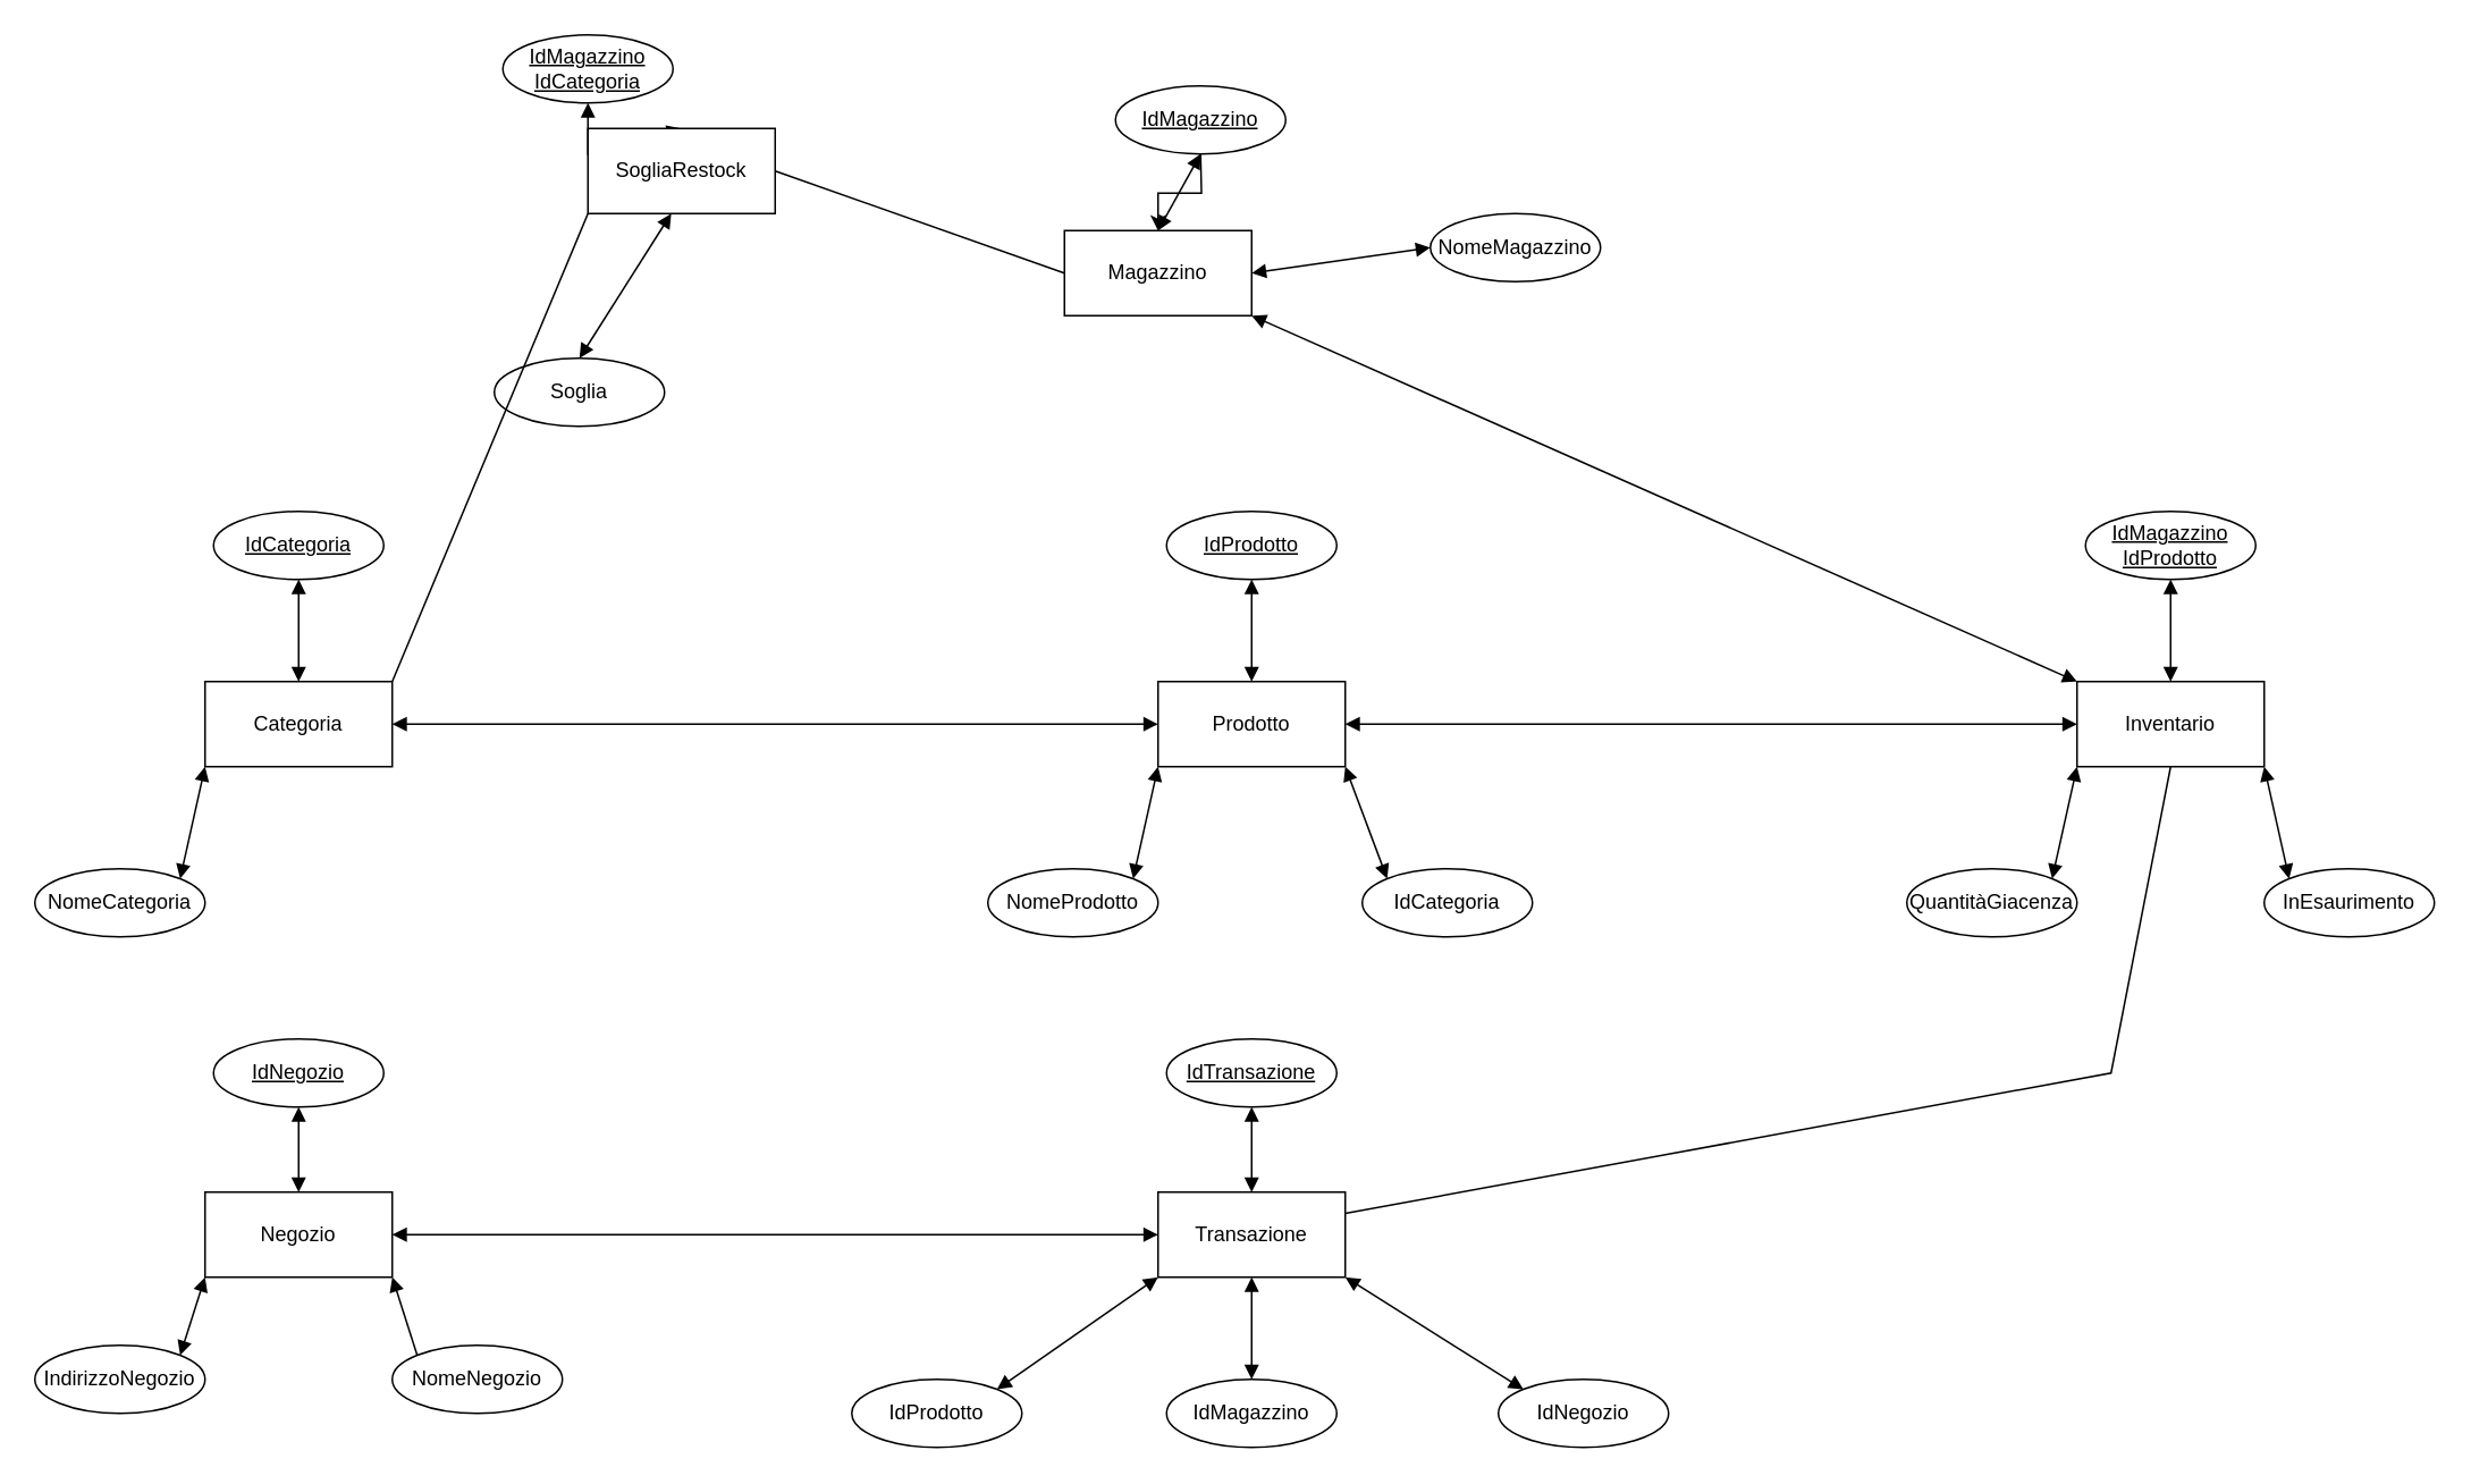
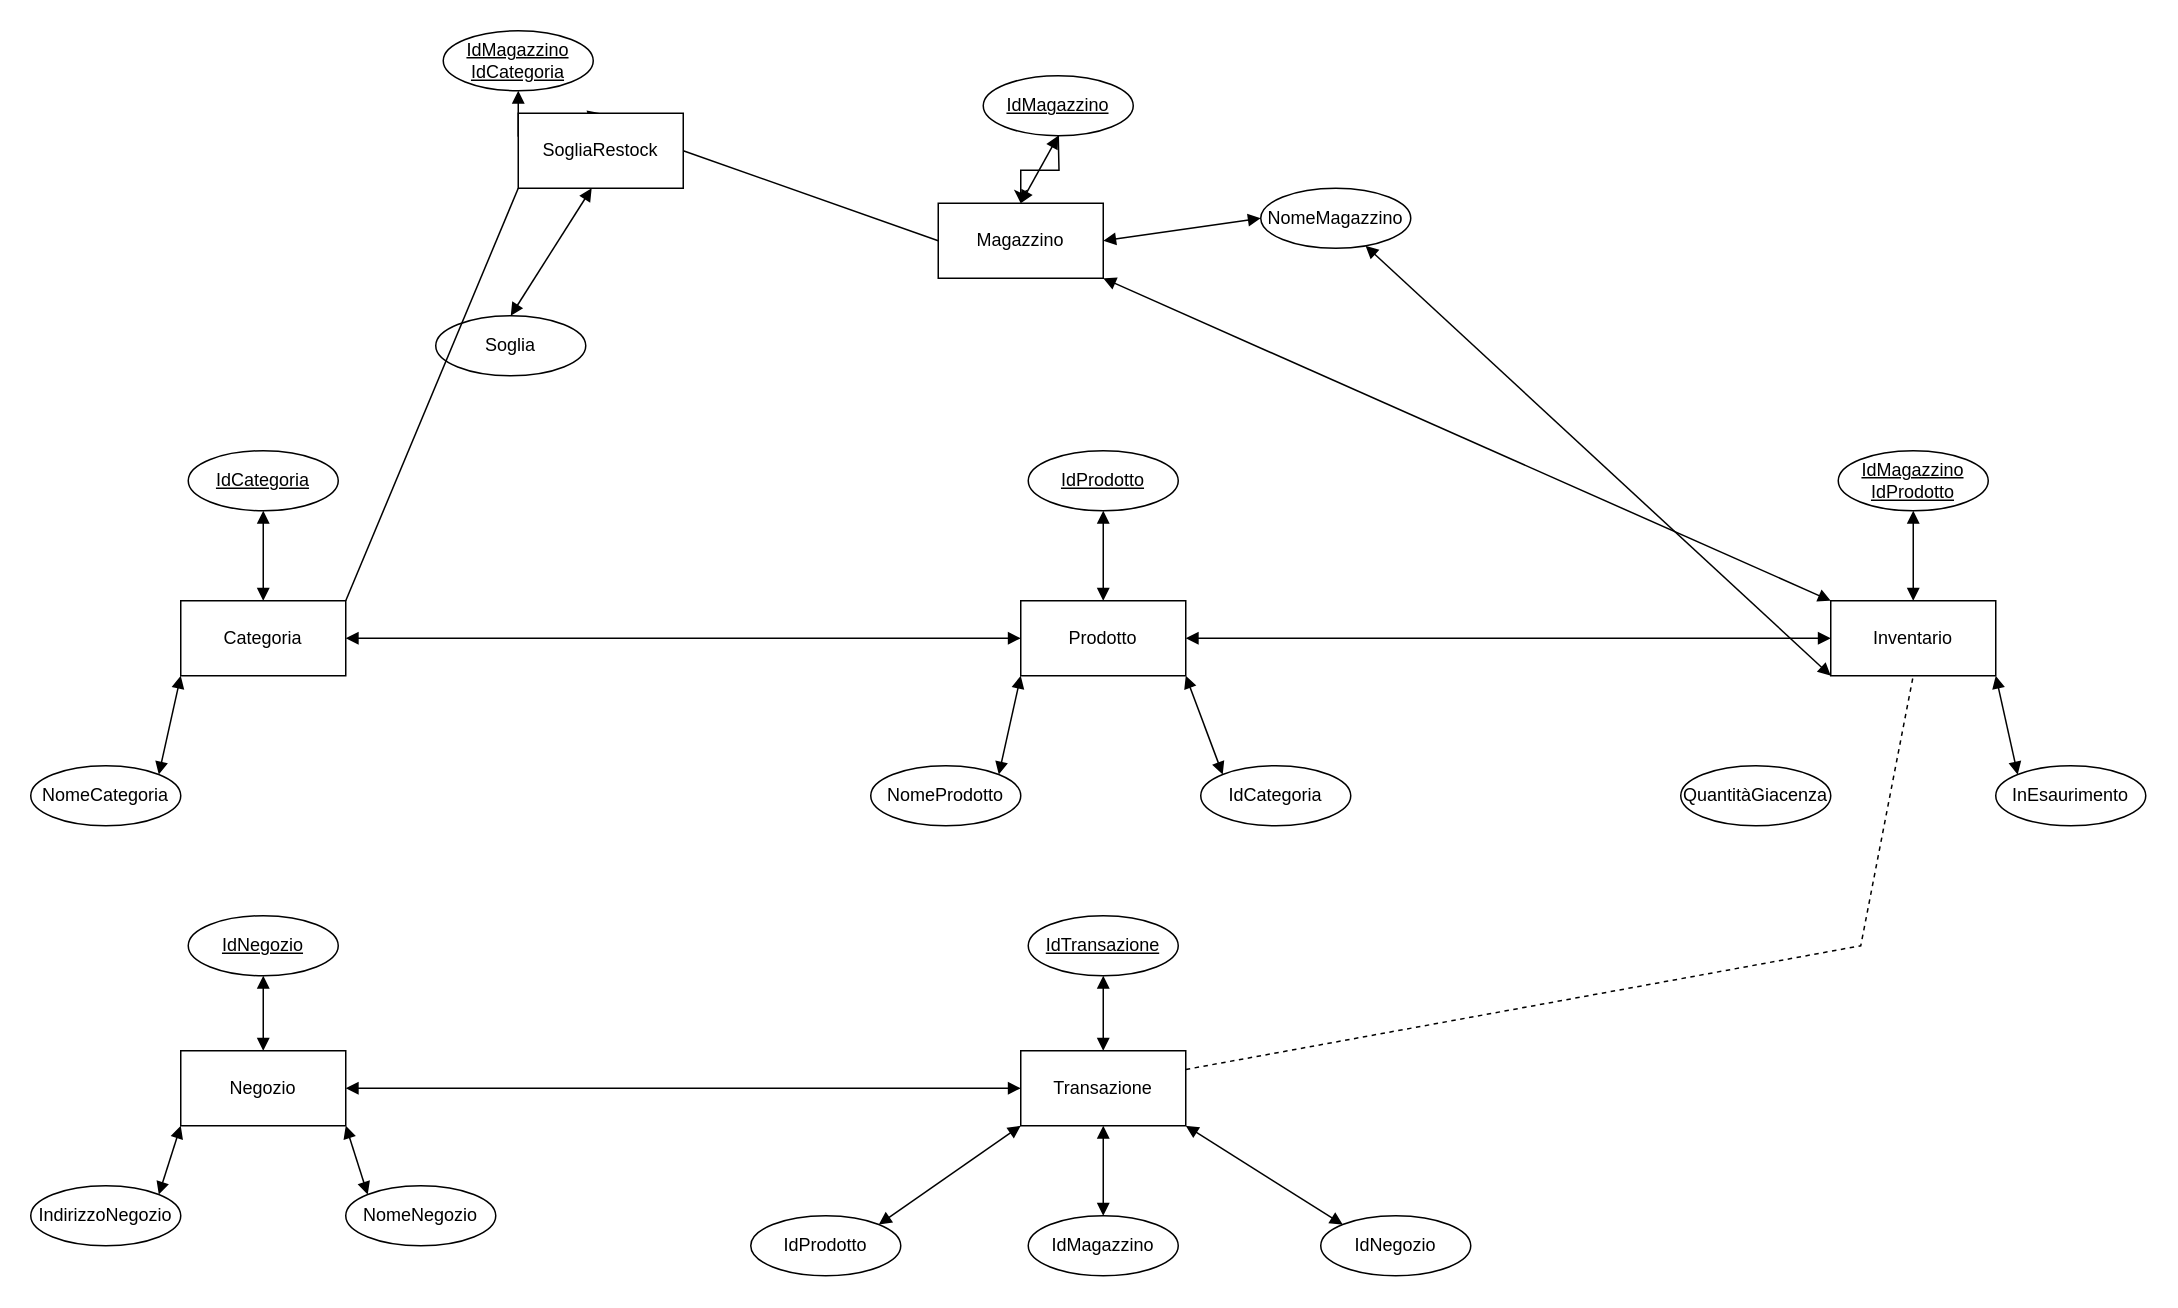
- <mxCell id="38" value="" style="endArrow=block;startArrow=block;endFill=1;startFill=1;html=1;rounded=0;exitX=0;exitY=1;exitDx=0;exitDy=0;entryX=1;entryY=0;entryDx=0;entryDy=0;" edge="1" parent="1" source="3" target="15"><mxGeometry width="160" relative="1" as="geometry"><mxPoint x="1230" y="520" as="sourcePoint" /><mxPoint x="1390" y="520" as="targetPoint" /></mxGeometry></mxCell>
+ <mxCell id="38" value="" style="endArrow=block;startArrow=block;endFill=1;startFill=1;html=1;rounded=0;exitX=0;exitY=1;exitDx=0;exitDy=0;" edge="1" parent="1" source="3" target="18"><mxGeometry width="160" relative="1" as="geometry"><mxPoint x="1230" y="520" as="sourcePoint" /><mxPoint x="1390" y="520" as="targetPoint" /></mxGeometry></mxCell>
- <mxCell id="54" value="" style="endArrow=none;html=1;rounded=0;exitX=1;exitY=0.25;exitDx=0;exitDy=0;entryX=0.5;entryY=1;entryDx=0;entryDy=0;" edge="1" parent="1" source="7" target="3"><mxGeometry width="50" height="50" relative="1" as="geometry"><mxPoint x="940" y="600" as="sourcePoint" /><mxPoint x="990" y="550" as="targetPoint" /><Array as="points"><mxPoint x="1240" y="630" /></Array></mxGeometry></mxCell>
+ <mxCell id="54" value="" style="endArrow=none;html=1;rounded=0;exitX=1;exitY=0.25;exitDx=0;exitDy=0;entryX=0.5;entryY=1;entryDx=0;entryDy=0;dashed=1;" edge="1" parent="1" source="7" target="3"><mxGeometry width="50" height="50" relative="1" as="geometry"><mxPoint x="940" y="600" as="sourcePoint" /><mxPoint x="990" y="550" as="targetPoint" /><Array as="points"><mxPoint x="1240" y="630" /></Array></mxGeometry></mxCell>
- <mxCell id="30" value="" style="endArrow=none;startArrow=block;endFill=1;startFill=1;html=1;rounded=0;exitX=1;exitY=1;exitDx=0;exitDy=0;entryX=0;entryY=0;entryDx=0;entryDy=0;" edge="1" parent="1" source="2" target="23"><mxGeometry width="160" relative="1" as="geometry"><mxPoint x="240" y="750" as="sourcePoint" /><mxPoint x="400" y="750" as="targetPoint" /></mxGeometry></mxCell>
+ <mxCell id="30" value="" style="endArrow=block;startArrow=block;endFill=1;startFill=1;html=1;rounded=0;exitX=1;exitY=1;exitDx=0;exitDy=0;entryX=0;entryY=0;entryDx=0;entryDy=0;" edge="1" parent="1" source="2" target="23"><mxGeometry width="160" relative="1" as="geometry"><mxPoint x="240" y="750" as="sourcePoint" /><mxPoint x="400" y="750" as="targetPoint" /></mxGeometry></mxCell>
